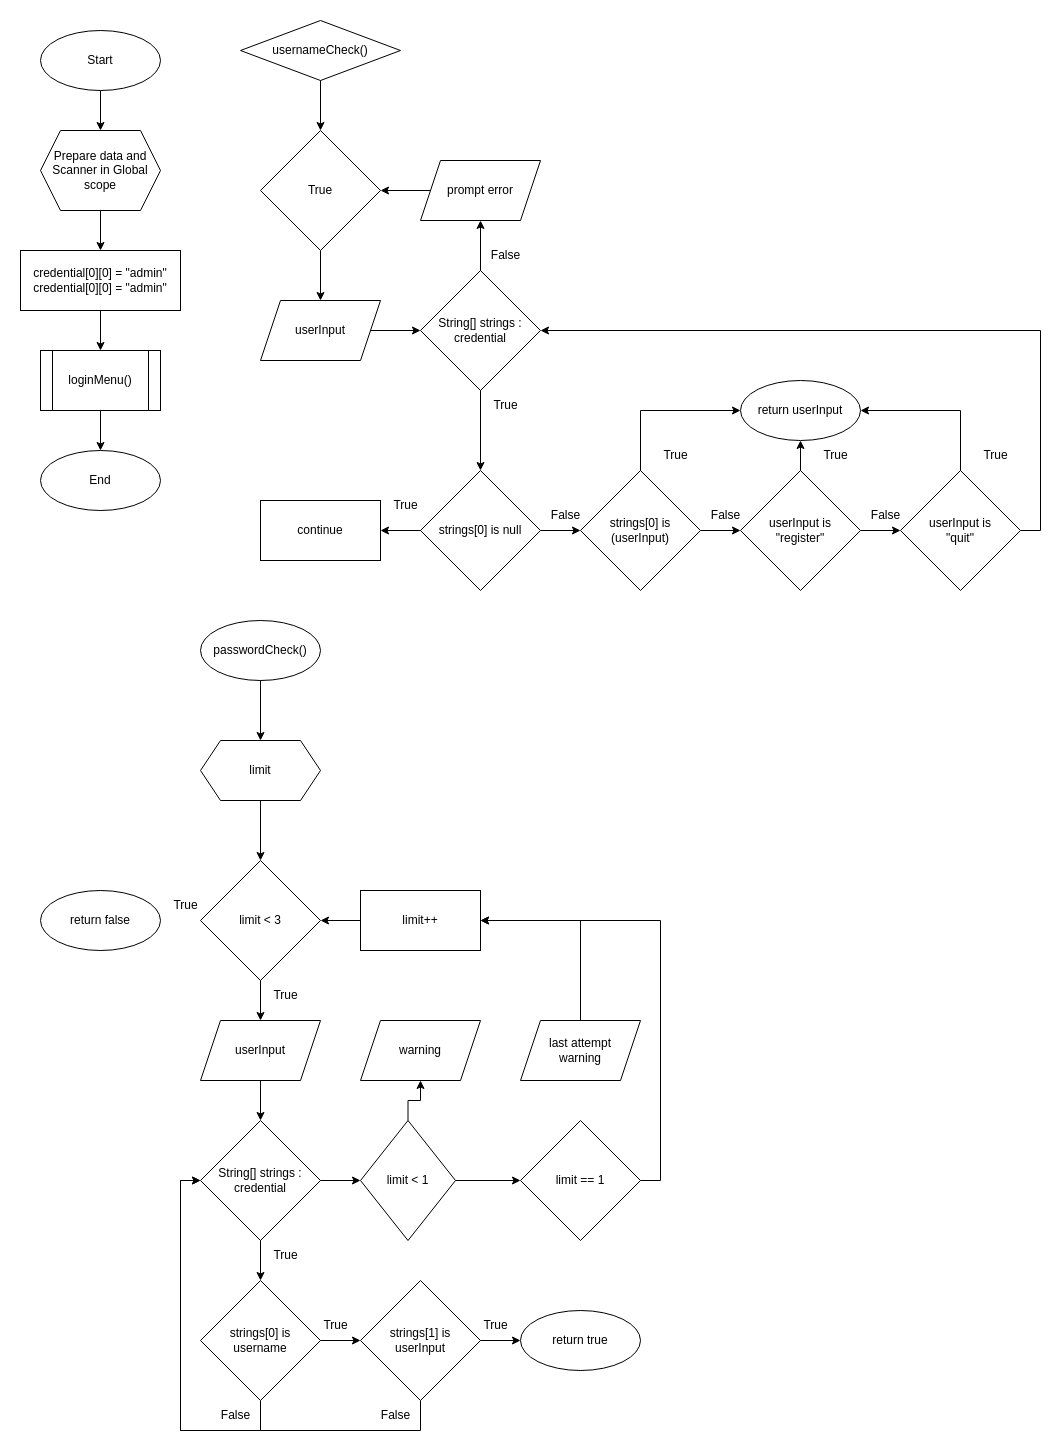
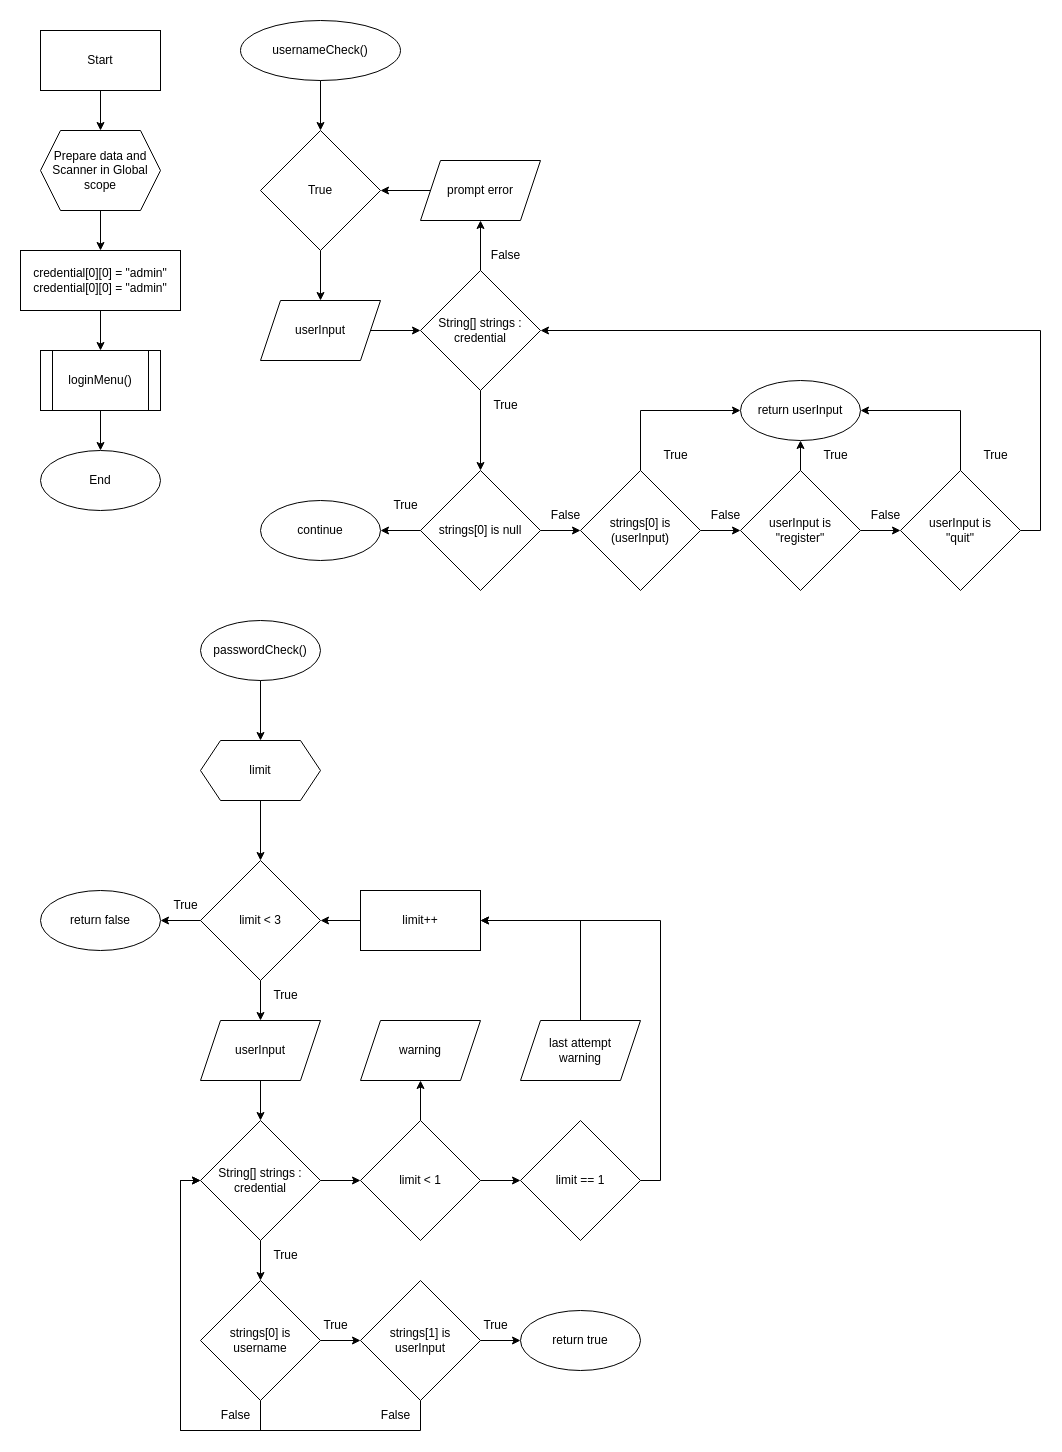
- <mxCell id="41" value="usernameCheck()" style="rhombus;whiteSpace=wrap;html=1;" parent="40" vertex="1"><mxGeometry width="160" height="60" as="geometry" /></mxCell>
+ <mxCell id="41" value="usernameCheck()" style="ellipse;whiteSpace=wrap;html=1;" parent="40" vertex="1"><mxGeometry width="160" height="60" as="geometry" /></mxCell>
- <mxCell id="76" value="Start" style="ellipse;whiteSpace=wrap;html=1;" parent="75" vertex="1"><mxGeometry x="20" width="120" height="60" as="geometry" /></mxCell>
+ <mxCell id="76" value="Start" style="whiteSpace=wrap;html=1;rounded=0;" parent="75" vertex="1"><mxGeometry x="20" width="120" height="60" as="geometry" /></mxCell>
- <mxCell id="59" value="continue" style="rounded=0;whiteSpace=wrap;html=1;" parent="40" vertex="1"><mxGeometry x="20" y="480" width="120" height="60" as="geometry" /></mxCell>
+ <mxCell id="59" value="continue" style="ellipse;whiteSpace=wrap;html=1;" parent="40" vertex="1"><mxGeometry x="20" y="480" width="120" height="60" as="geometry" /></mxCell>
+ <mxCell id="37" style="edgeStyle=orthogonalEdgeStyle;rounded=0;orthogonalLoop=1;jettySize=auto;html=1;entryX=1;entryY=0.5;entryDx=0;entryDy=0;" parent="2" source="6" target="36" edge="1"><mxGeometry relative="1" as="geometry" /></mxCell>
- <mxCell id="24" value="limit &amp;lt; 1" style="rhombus;whiteSpace=wrap;html=1;" parent="2" vertex="1"><mxGeometry x="320" y="500" width="95" height="120" as="geometry" /></mxCell>
+ <mxCell id="24" value="limit &amp;lt; 1" style="rhombus;whiteSpace=wrap;html=1;" parent="2" vertex="1"><mxGeometry x="320" y="500" width="120" height="120" as="geometry" /></mxCell>
